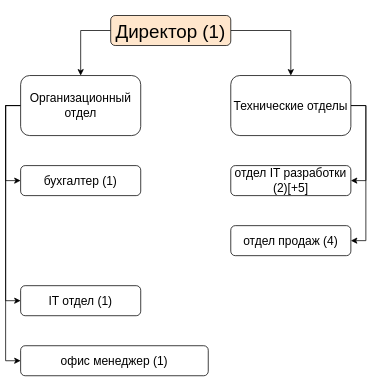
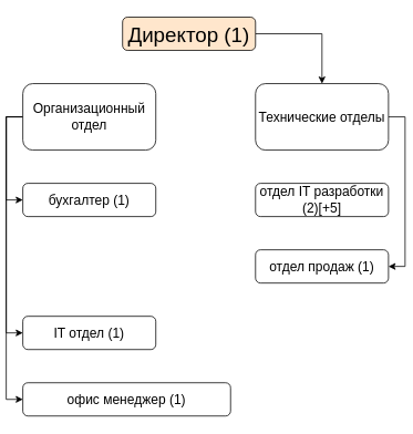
- <mxCell id="2" style="edgeStyle=orthogonalEdgeStyle;rounded=0;orthogonalLoop=1;jettySize=auto;html=1;exitX=0;exitY=0.5;exitDx=0;exitDy=0;entryX=0.5;entryY=0;entryDx=0;entryDy=0;fontSize=16;" edge="1" parent="1" source="4" target="8"><mxGeometry relative="1" as="geometry" /></mxCell>
- <mxCell id="9" style="edgeStyle=orthogonalEdgeStyle;rounded=0;orthogonalLoop=1;jettySize=auto;html=1;exitX=1;exitY=0.5;exitDx=0;exitDy=0;entryX=1;entryY=0.5;entryDx=0;entryDy=0;fontSize=16;" edge="1" parent="1" source="11" target="14"><mxGeometry relative="1" as="geometry" /></mxCell>
- <mxCell id="15" value="отдел продаж (4)" style="rounded=1;whiteSpace=wrap;html=1;fontSize=16;" vertex="1" parent="1"><mxGeometry x="300" y="300" width="160" height="40" as="geometry" /></mxCell>
+ <mxCell id="15" value="отдел продаж (1)" style="rounded=1;whiteSpace=wrap;html=1;fontSize=16;" vertex="1" parent="1"><mxGeometry x="300" y="300" width="160" height="40" as="geometry" /></mxCell>
